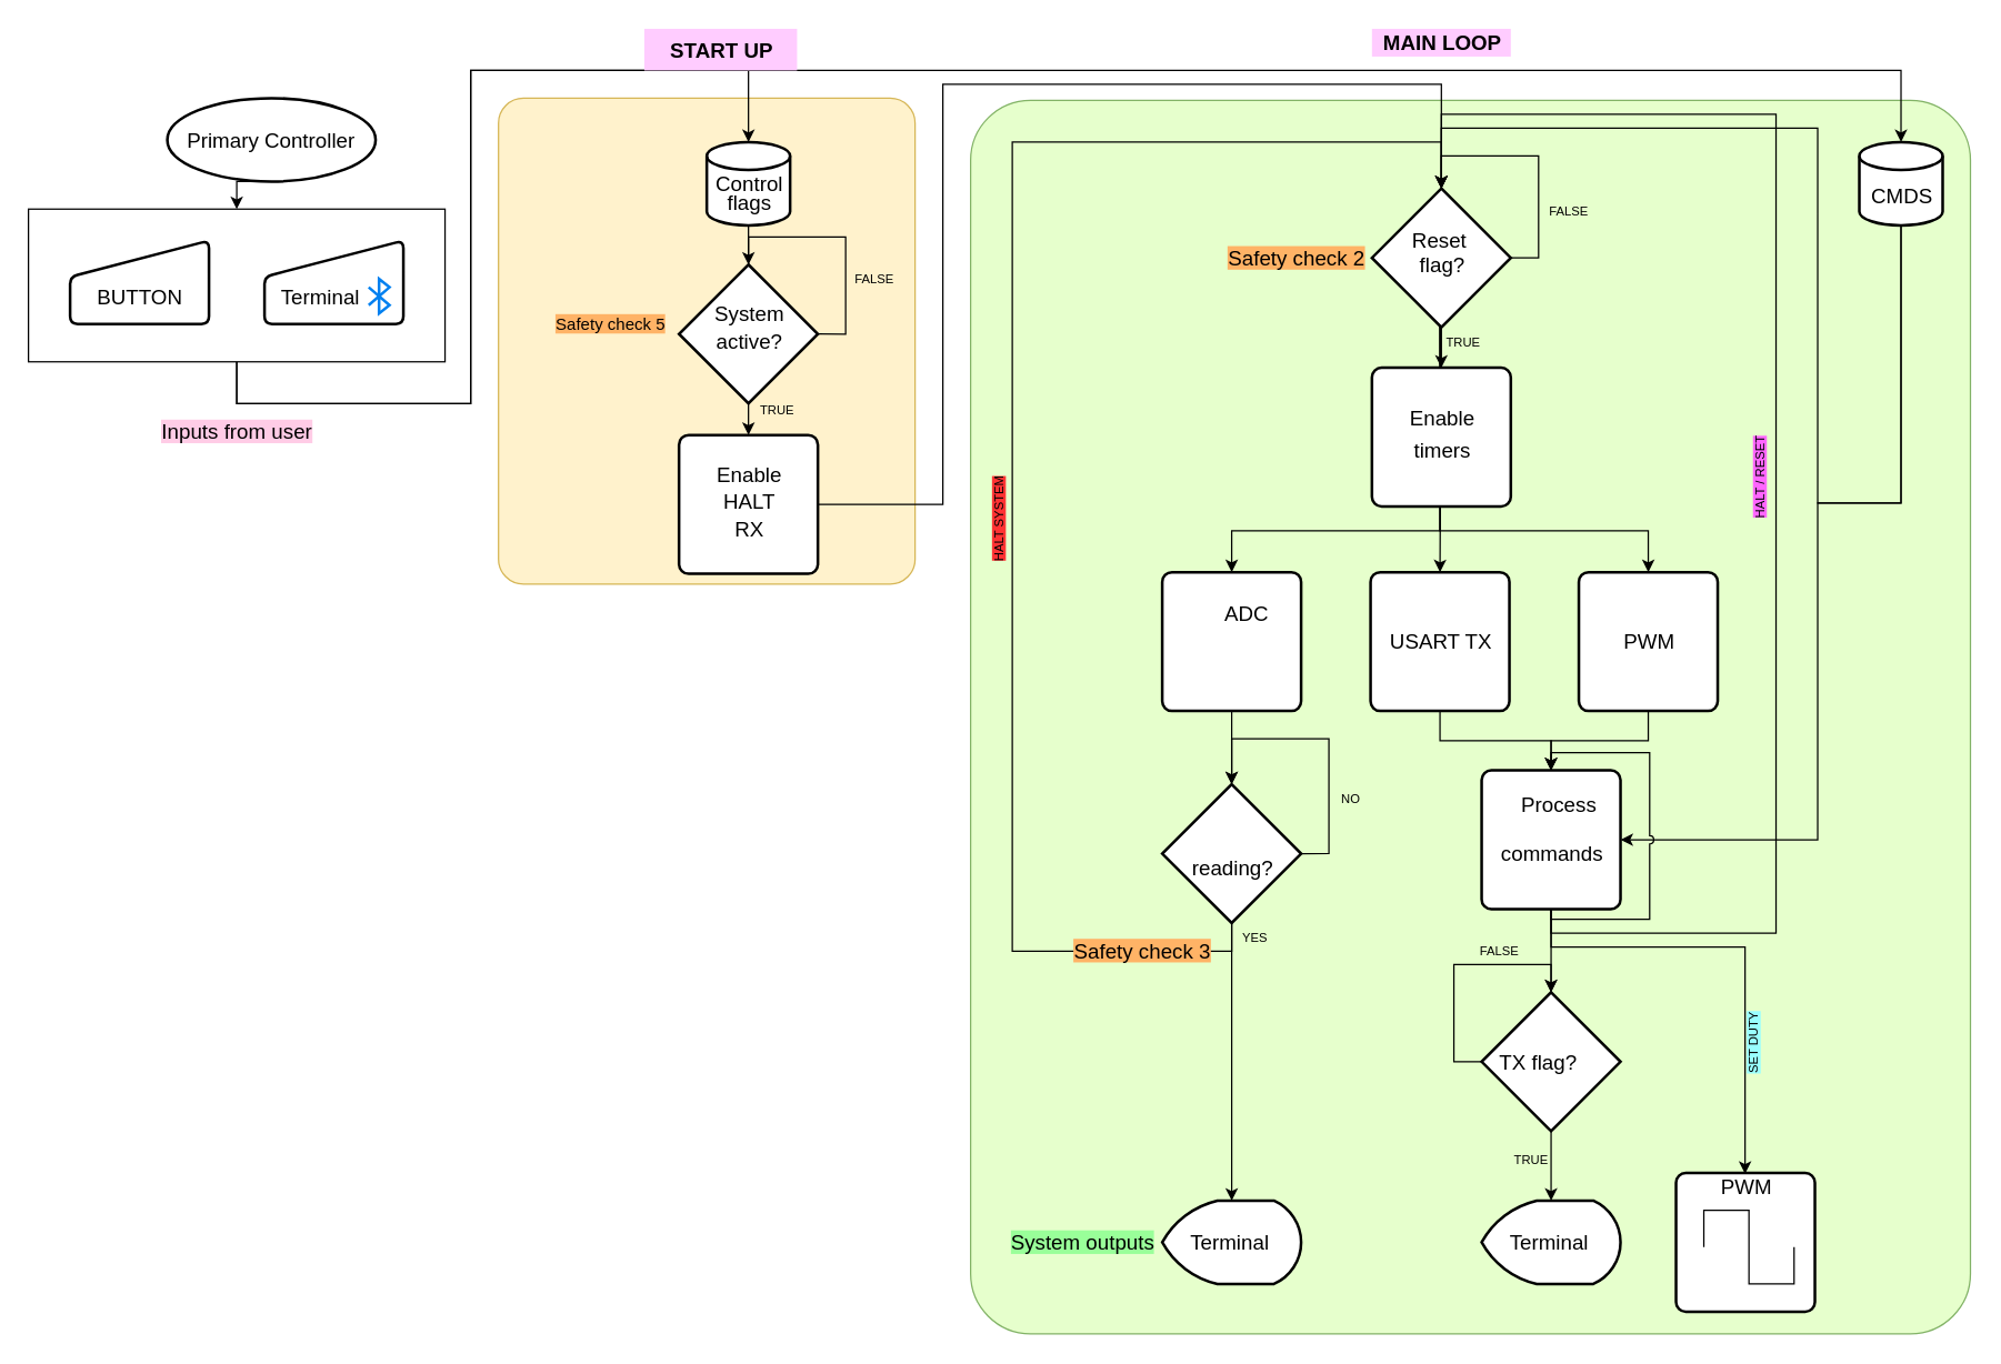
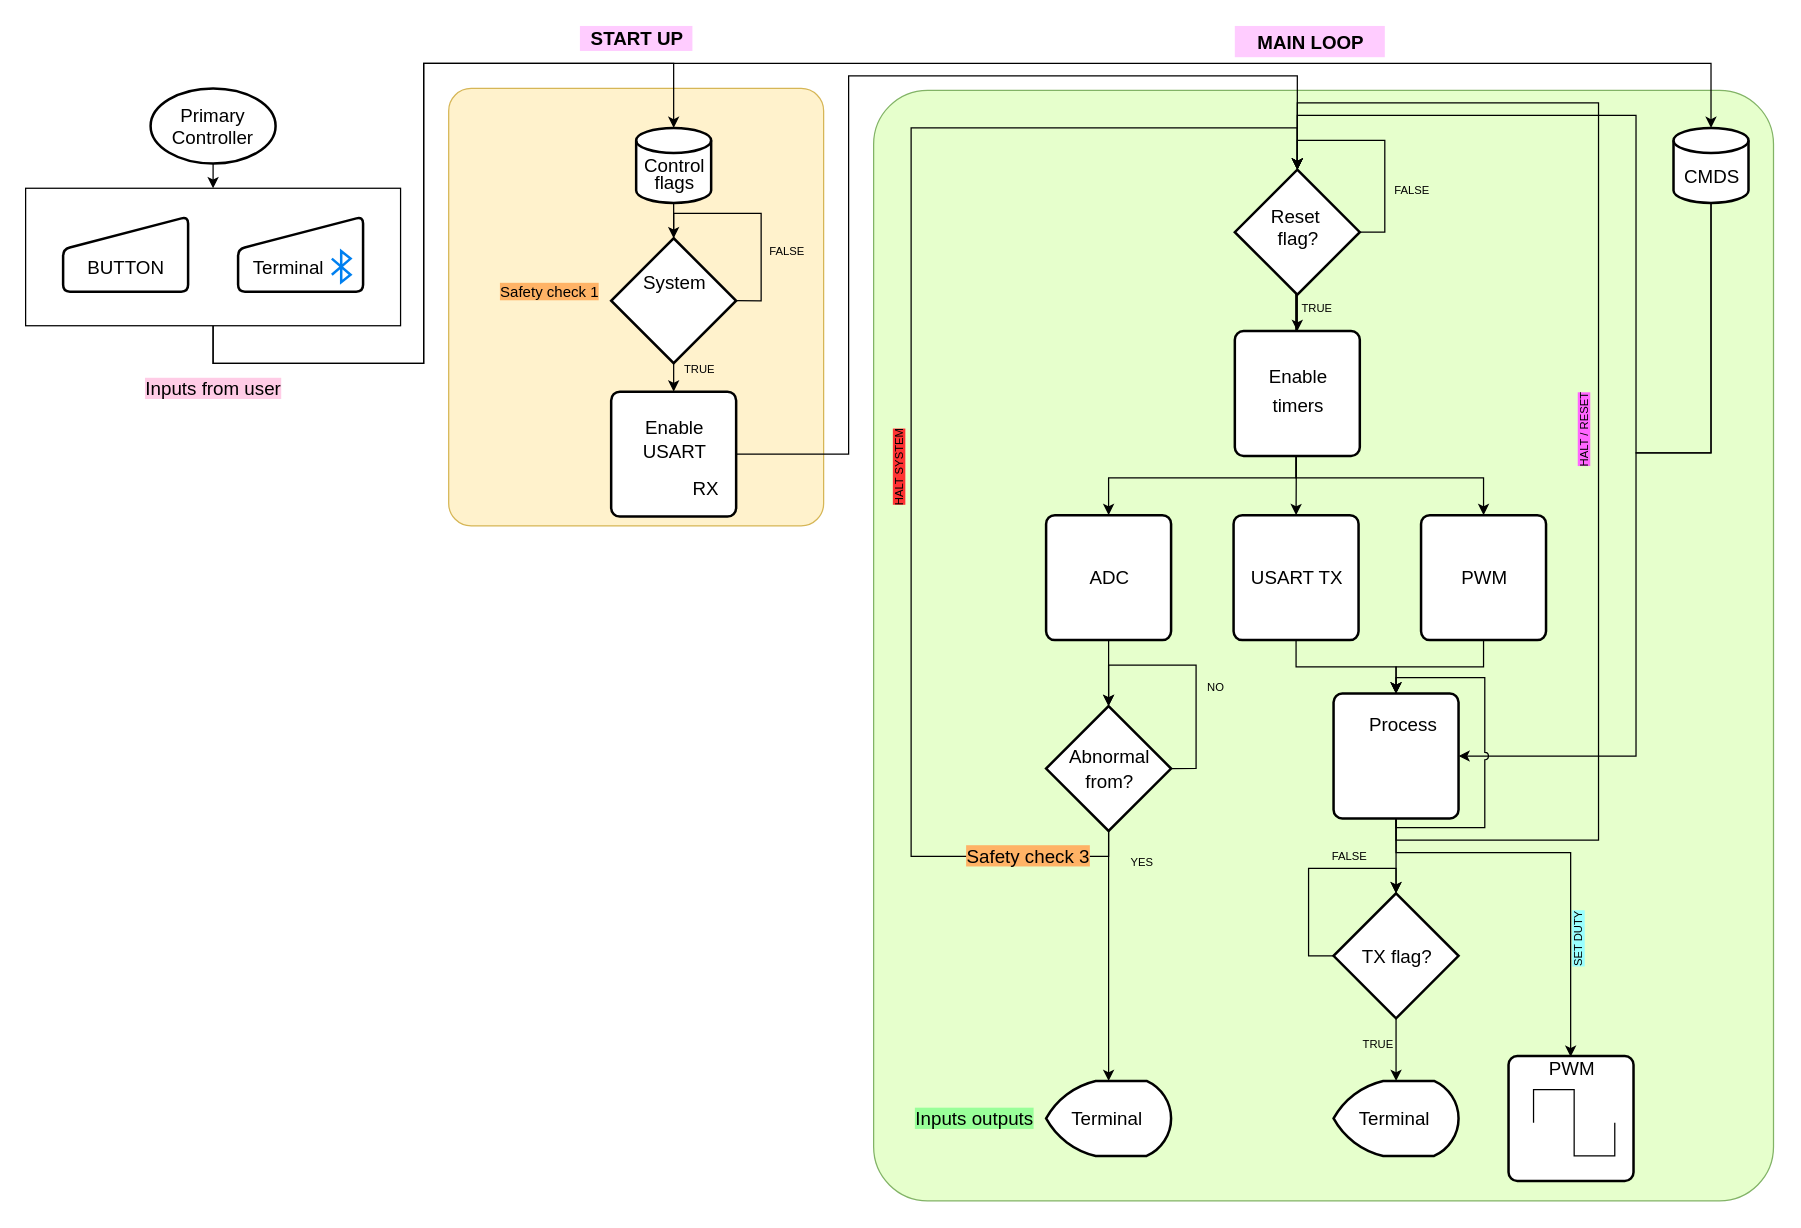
- <mxCell id="83" value="&lt;font style=&quot;font-size: 15px;&quot;&gt;MAIN LOOP&lt;/font&gt;" style="text;html=1;align=center;verticalAlign=middle;resizable=0;points=[];autosize=1;fontStyle=1;fillColor=#FFCCFF;fontSize=15;" parent="1" vertex="1"><mxGeometry x="987.5" y="20" width="100" height="20" as="geometry" /></mxCell>
+ <mxCell id="83" value="&lt;font style=&quot;font-size: 15px;&quot;&gt;MAIN LOOP&lt;/font&gt;" style="text;html=1;align=center;verticalAlign=middle;resizable=0;points=[];autosize=1;fontStyle=1;fillColor=#FFCCFF;fontSize=15;" parent="1" vertex="1"><mxGeometry x="987.5" y="20" width="120" height="25" as="geometry" /></mxCell>
- <mxCell id="82" value="&lt;font style=&quot;font-size: 15px;&quot;&gt;START UP&lt;/font&gt;" style="text;html=1;align=center;verticalAlign=middle;resizable=0;points=[];autosize=1;fontStyle=1;fillColor=#FFCCFF;fontSize=15;" parent="1" vertex="1"><mxGeometry x="463.5" y="20" width="110" height="30" as="geometry" /></mxCell>
+ <mxCell id="82" value="&lt;font style=&quot;font-size: 15px;&quot;&gt;START UP&lt;/font&gt;" style="text;html=1;align=center;verticalAlign=middle;resizable=0;points=[];autosize=1;fontStyle=1;fillColor=#FFCCFF;fontSize=15;" parent="1" vertex="1"><mxGeometry x="463.5" y="20" width="90" height="20" as="geometry" /></mxCell>
- <mxCell id="17" value="&lt;font style=&quot;font-size: 15px;&quot;&gt;Primary Controller&lt;/font&gt;" style="strokeWidth=2;html=1;shape=mxgraph.flowchart.start_1;whiteSpace=wrap;fontSize=15;" parent="1" vertex="1"><mxGeometry x="120" y="70" width="150" height="60" as="geometry" /></mxCell>
+ <mxCell id="17" value="&lt;font style=&quot;font-size: 15px;&quot;&gt;Primary Controller&lt;/font&gt;" style="strokeWidth=2;html=1;shape=mxgraph.flowchart.start_1;whiteSpace=wrap;fontSize=15;" parent="1" vertex="1"><mxGeometry x="120" y="70" width="100" height="60" as="geometry" /></mxCell>
- <mxCell id="41" value="&lt;span style=&quot;background-color: rgb(255, 179, 102); font-size: 15px;&quot;&gt;Safety check 2&lt;/span&gt;" style="text;html=1;align=center;verticalAlign=middle;resizable=0;points=[];autosize=1;fontSize=15;" parent="1" vertex="1"><mxGeometry x="877.5" y="174.98" width="110" height="20" as="geometry" /></mxCell>
- <mxCell id="28" value="&lt;span style=&quot;background-color: rgb(255 , 179 , 102)&quot;&gt;Safety check 5&lt;/span&gt;" style="text;html=1;align=center;verticalAlign=middle;resizable=0;points=[];autosize=1;" parent="1" vertex="1"><mxGeometry x="393.5" y="223.44" width="90" height="20" as="geometry" /></mxCell>
+ <mxCell id="28" value="&lt;span style=&quot;background-color: rgb(255 , 179 , 102)&quot;&gt;Safety check 1&lt;/span&gt;" style="text;html=1;align=center;verticalAlign=middle;resizable=0;points=[];autosize=1;" parent="1" vertex="1"><mxGeometry x="393.5" y="223.44" width="90" height="20" as="geometry" /></mxCell>
- <mxCell id="87" value="active?" style="text;html=1;align=center;verticalAlign=middle;resizable=0;points=[];autosize=1;fontSize=15;" vertex="1" parent="1"><mxGeometry x="508.5" y="234.98" width="60" height="20" as="geometry" /></mxCell>
- <mxCell id="88" value="HALT" style="text;html=1;align=center;verticalAlign=middle;resizable=0;points=[];autosize=1;fontSize=15;" vertex="1" parent="1"><mxGeometry x="503.5" y="350" width="70" height="20" as="geometry" /></mxCell>
+ <mxCell id="88" value="USART" style="text;html=1;align=center;verticalAlign=middle;resizable=0;points=[];autosize=1;fontSize=15;" vertex="1" parent="1"><mxGeometry x="503.5" y="350" width="70" height="20" as="geometry" /></mxCell>
- <mxCell id="89" value="RX" style="text;html=1;align=center;verticalAlign=middle;resizable=0;points=[];autosize=1;fontSize=15;" vertex="1" parent="1"><mxGeometry x="518.5" y="370" width="40" height="20" as="geometry" /></mxCell>
+ <mxCell id="89" value="RX" style="text;html=1;align=center;verticalAlign=middle;resizable=0;points=[];autosize=1;fontSize=15;" vertex="1" parent="1"><mxGeometry x="543.5" y="380" width="40" height="20" as="geometry" /></mxCell>
- <mxCell id="51" value="&lt;font style=&quot;font-size: 15px;&quot;&gt;ADC&lt;/font&gt;" style="text;html=1;align=center;verticalAlign=middle;resizable=0;points=[];autosize=1;fontSize=15;" parent="1" vertex="1"><mxGeometry x="871.5" y="431.4" width="50" height="20" as="geometry" /></mxCell>
+ <mxCell id="51" value="&lt;font style=&quot;font-size: 15px;&quot;&gt;ADC&lt;/font&gt;" style="text;html=1;align=center;verticalAlign=middle;resizable=0;points=[];autosize=1;fontSize=15;" parent="1" vertex="1"><mxGeometry x="861.5" y="451.4" width="50" height="20" as="geometry" /></mxCell>
- <mxCell id="64" value="&lt;font style=&quot;font-size: 9px&quot;&gt;NO&lt;/font&gt;" style="text;html=1;align=center;verticalAlign=middle;resizable=0;points=[];autosize=1;" parent="1" vertex="1"><mxGeometry x="956.5" y="564.13" width="30" height="20" as="geometry" /></mxCell>
+ <mxCell id="64" value="&lt;font style=&quot;font-size: 9px&quot;&gt;NO&lt;/font&gt;" style="text;html=1;align=center;verticalAlign=middle;resizable=0;points=[];autosize=1;" parent="1" vertex="1"><mxGeometry x="956.5" y="539.13" width="30" height="20" as="geometry" /></mxCell>
+ <mxCell id="58" value="&lt;font style=&quot;font-size: 15px;&quot;&gt;Abnormal&lt;br style=&quot;font-size: 15px;&quot;&gt;&lt;/font&gt;" style="text;html=1;align=center;verticalAlign=middle;resizable=0;points=[];autosize=1;fontSize=15;" parent="1" vertex="1"><mxGeometry x="846.5" y="594.16" width="80" height="20" as="geometry" /></mxCell>
- <mxCell id="93" value="commands" style="text;html=1;align=center;verticalAlign=middle;resizable=0;points=[];autosize=1;fontSize=15;" vertex="1" parent="1"><mxGeometry x="1071.5" y="604.13" width="90" height="20" as="geometry" /></mxCell>
- <mxCell id="92" value="reading?" style="text;html=1;align=center;verticalAlign=middle;resizable=0;points=[];autosize=1;fontSize=15;" vertex="1" parent="1"><mxGeometry x="851.5" y="614.16" width="70" height="20" as="geometry" /></mxCell>
+ <mxCell id="92" value="from?" style="text;html=1;align=center;verticalAlign=middle;resizable=0;points=[];autosize=1;fontSize=15;" vertex="1" parent="1"><mxGeometry x="851.5" y="614.16" width="70" height="20" as="geometry" /></mxCell>
- <mxCell id="65" value="&lt;font style=&quot;font-size: 9px&quot;&gt;YES&lt;/font&gt;" style="text;html=1;align=center;verticalAlign=middle;resizable=0;points=[];autosize=1;" parent="1" vertex="1"><mxGeometry x="887.5" y="664.13" width="30" height="20" as="geometry" /></mxCell>
+ <mxCell id="65" value="&lt;font style=&quot;font-size: 9px&quot;&gt;YES&lt;/font&gt;" style="text;html=1;align=center;verticalAlign=middle;resizable=0;points=[];autosize=1;" parent="1" vertex="1"><mxGeometry x="897.5" y="679.13" width="30" height="20" as="geometry" /></mxCell>
- <mxCell id="67" value="&lt;font style=&quot;font-size: 15px;&quot;&gt;TX flag?&lt;/font&gt;" style="text;html=1;align=center;verticalAlign=middle;resizable=0;points=[];autosize=1;fontSize=15;" parent="1" vertex="1"><mxGeometry x="1071.5" y="754.03" width="70" height="20" as="geometry" /></mxCell>
+ <mxCell id="67" value="&lt;font style=&quot;font-size: 15px;&quot;&gt;TX flag?&lt;/font&gt;" style="text;html=1;align=center;verticalAlign=middle;resizable=0;points=[];autosize=1;fontSize=15;" parent="1" vertex="1"><mxGeometry x="1081.5" y="754.03" width="70" height="20" as="geometry" /></mxCell>
- <mxCell id="72" value="&lt;span style=&quot;background-color: rgb(153, 255, 153); font-size: 15px;&quot;&gt;System outputs&lt;/span&gt;" style="text;html=1;align=center;verticalAlign=middle;resizable=0;points=[];autosize=1;fontSize=15;" parent="1" vertex="1"><mxGeometry x="718.5" y="884.12" width="120" height="20" as="geometry" /></mxCell>
+ <mxCell id="72" value="&lt;span style=&quot;background-color: rgb(153, 255, 153); font-size: 15px;&quot;&gt;Inputs outputs&lt;/span&gt;" style="text;html=1;align=center;verticalAlign=middle;resizable=0;points=[];autosize=1;fontSize=15;" parent="1" vertex="1"><mxGeometry x="718.5" y="884.12" width="120" height="20" as="geometry" /></mxCell>
